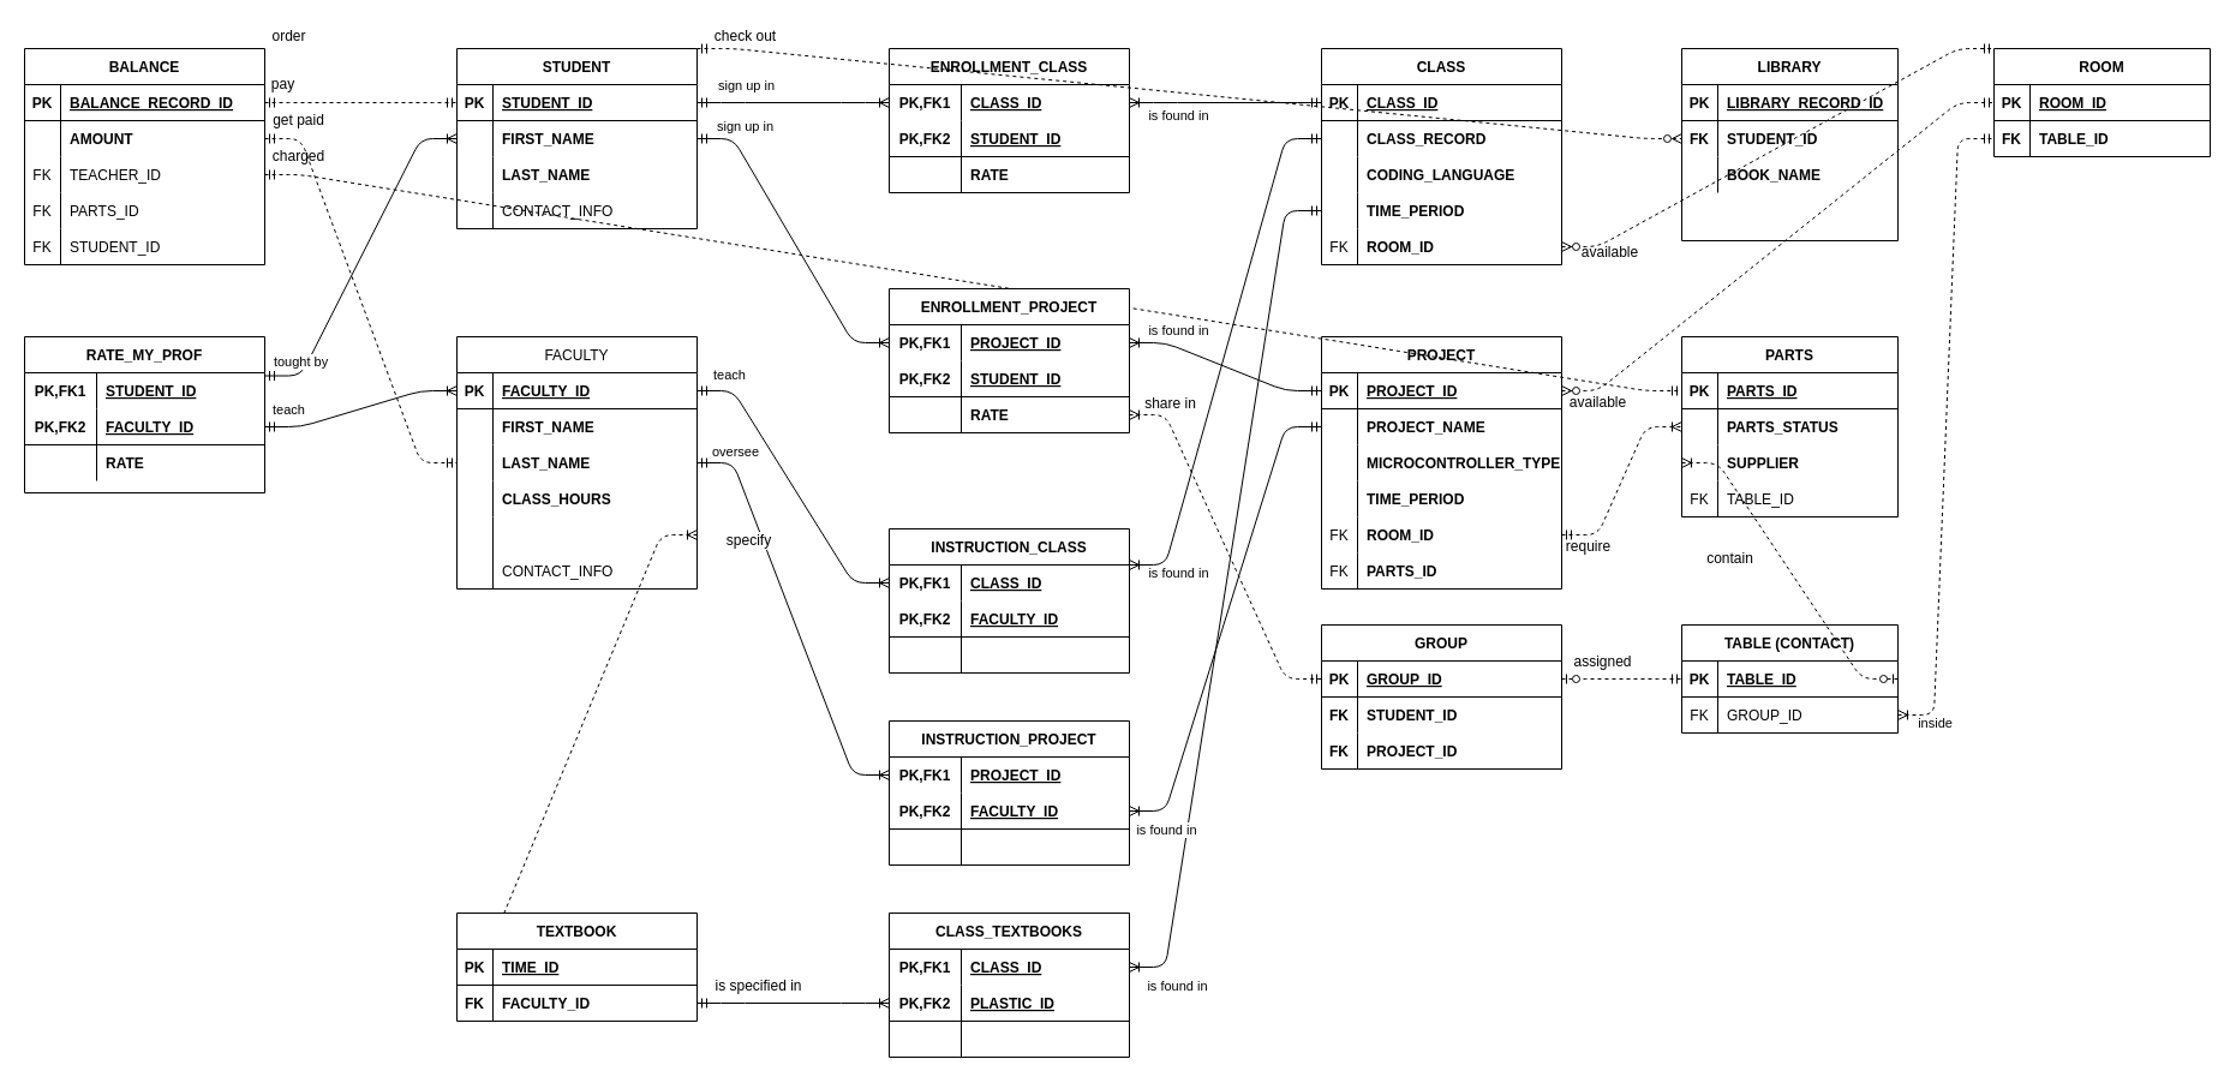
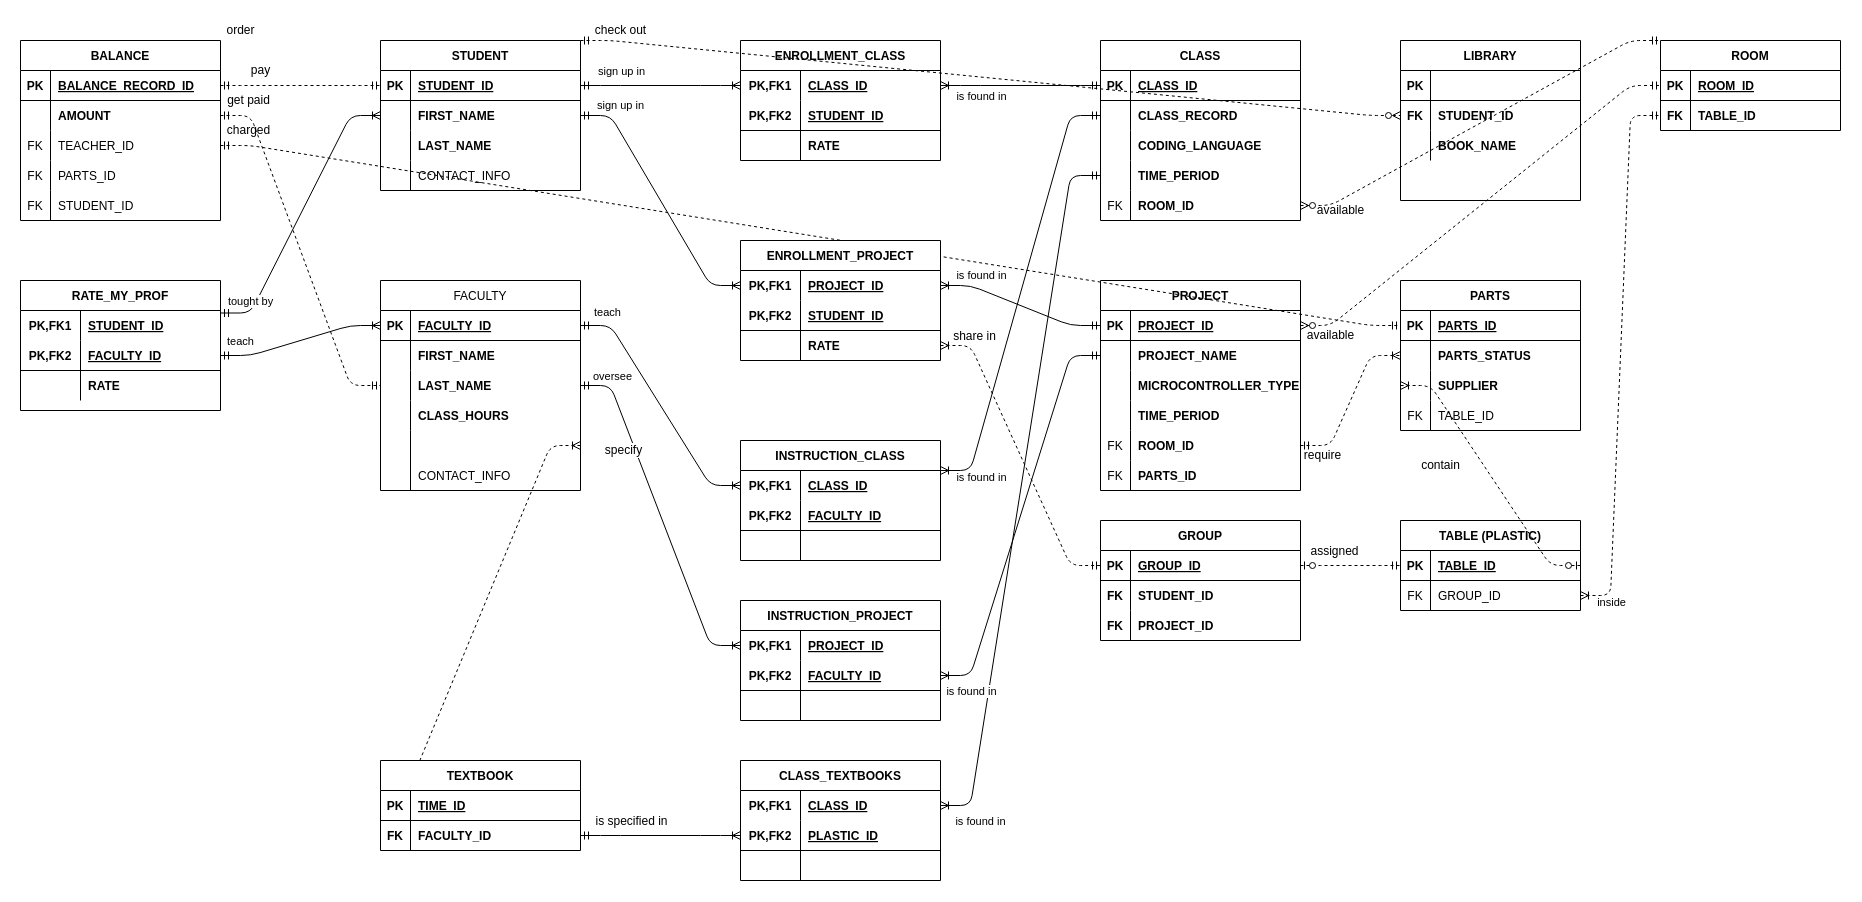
- <mxCell id="66" value="pay" style="text;html=1;align=center;verticalAlign=middle;resizable=0;points=[];autosize=1;fontSize=12;" parent="1" vertex="1"><mxGeometry x="220" y="60" width="30" height="20" as="geometry" /></mxCell>
+ <mxCell id="66" value="pay" style="text;html=1;align=center;verticalAlign=middle;resizable=0;points=[];autosize=1;fontSize=12;" parent="1" vertex="1"><mxGeometry x="245" y="60" width="30" height="20" as="geometry" /></mxCell>
- <mxCell id="157" value="LIBRARY_RECORD_ID" style="shape=partialRectangle;connectable=0;fillColor=none;top=0;left=0;bottom=0;right=0;align=left;spacingLeft=6;fontStyle=5;overflow=hidden;" parent="155" vertex="1"><mxGeometry x="30" width="150" height="30" as="geometry" /></mxCell>
- <mxCell id="128" value="TABLE (CONTACT)" style="shape=table;startSize=30;container=1;collapsible=1;childLayout=tableLayout;fixedRows=1;rowLines=0;fontStyle=1;align=center;resizeLast=1;fontSize=12;" parent="1" vertex="1"><mxGeometry x="1400" y="520" width="180" height="90" as="geometry" /></mxCell>
+ <mxCell id="128" value="TABLE (PLASTIC)" style="shape=table;startSize=30;container=1;collapsible=1;childLayout=tableLayout;fixedRows=1;rowLines=0;fontStyle=1;align=center;resizeLast=1;fontSize=12;" parent="1" vertex="1"><mxGeometry x="1400" y="520" width="180" height="90" as="geometry" /></mxCell>
